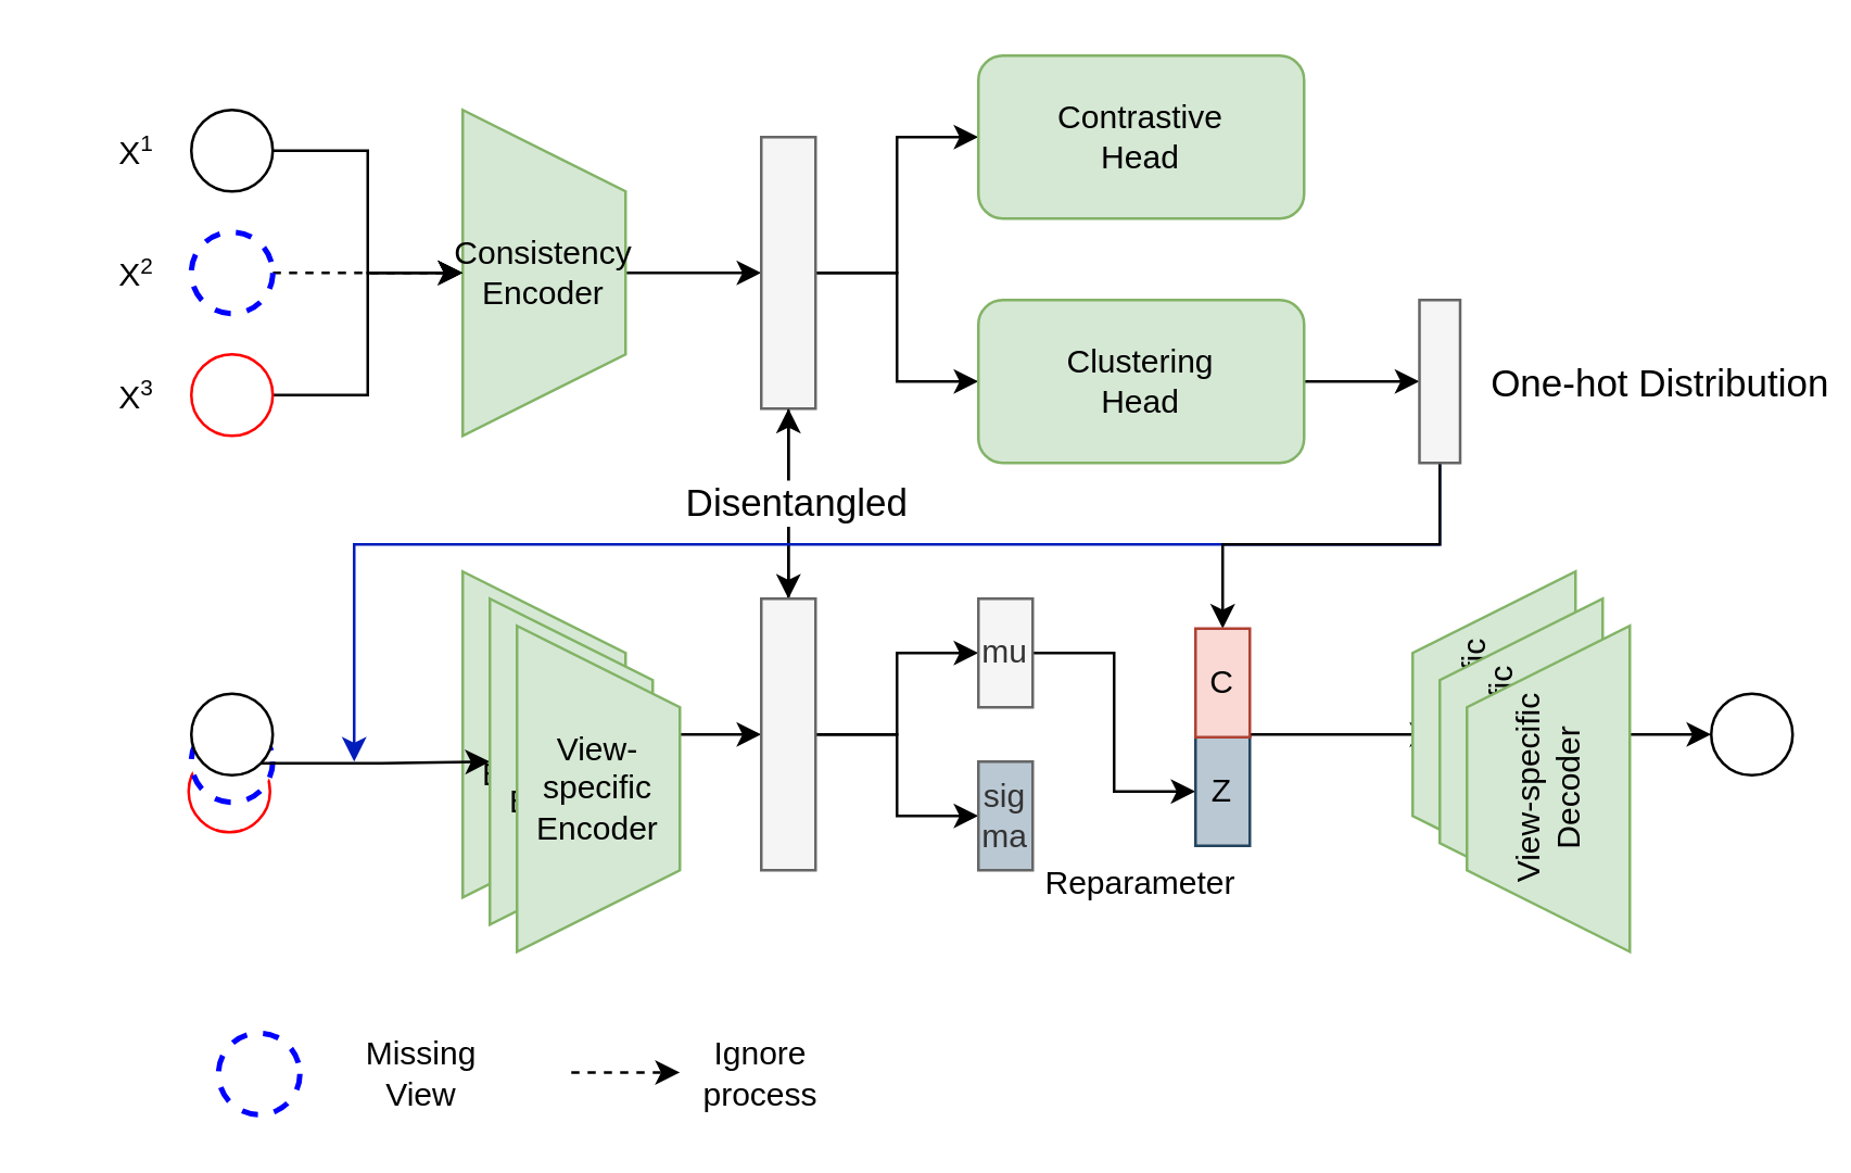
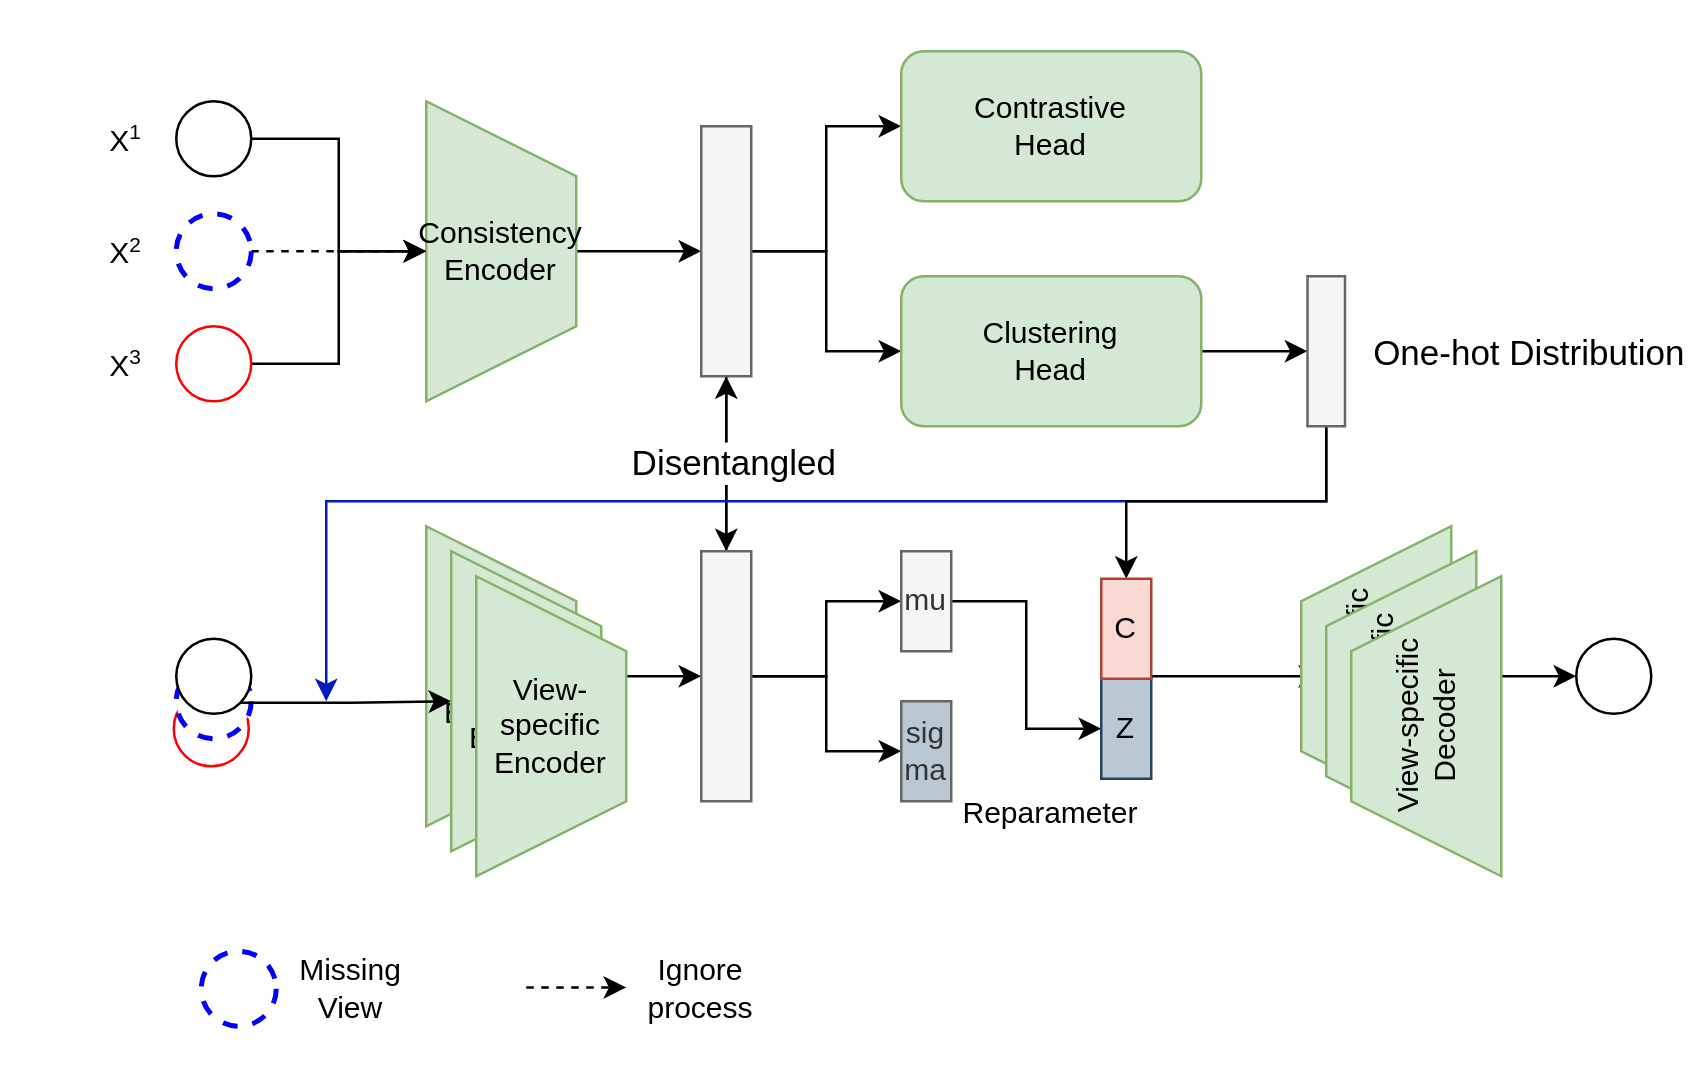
- <mxCell id="49" value="Missing View" style="text;html=1;strokeColor=none;fillColor=none;align=center;verticalAlign=middle;whiteSpace=wrap;rounded=0;" vertex="1" parent="1"><mxGeometry x="125" y="380" width="60" height="30" as="geometry" /></mxCell>
+ <mxCell id="49" value="Missing View" style="text;html=1;strokeColor=none;fillColor=none;align=center;verticalAlign=middle;whiteSpace=wrap;rounded=0;" vertex="1" parent="1"><mxGeometry x="110" y="380" width="60" height="30" as="geometry" /></mxCell>
